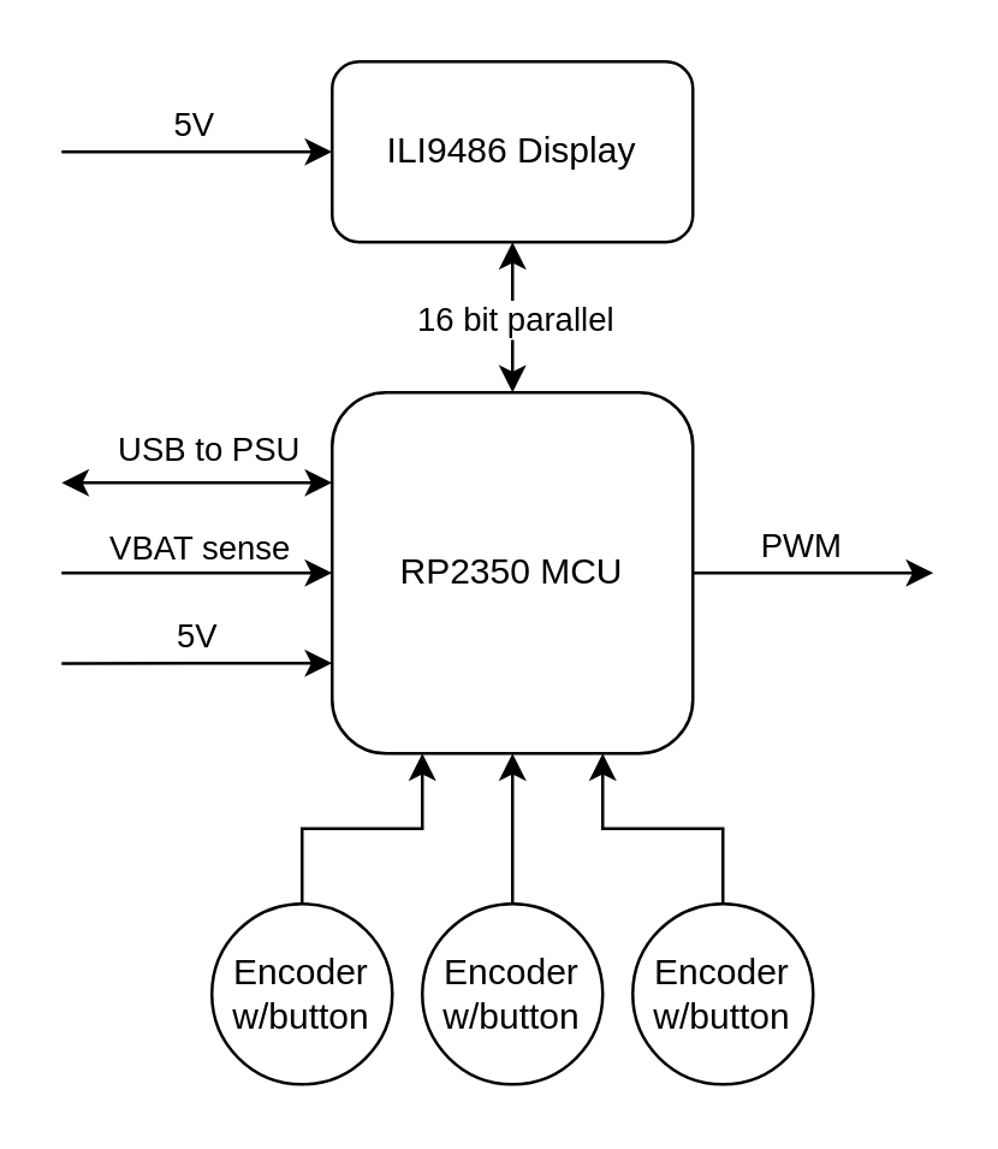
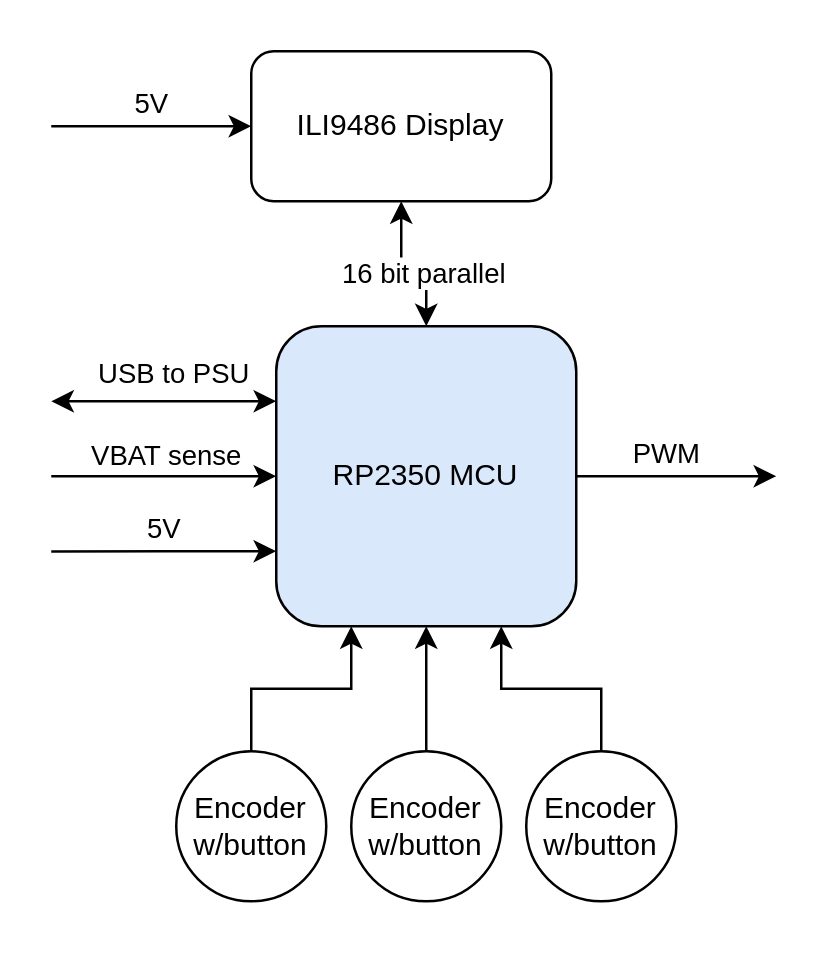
- <mxCell id="4" value="ILI9486 Display" style="rounded=1;whiteSpace=wrap;html=1;" vertex="1" parent="1"><mxGeometry x="110" y="20" width="120" height="60" as="geometry" /></mxCell>
+ <mxCell id="4" value="ILI9486 Display" style="rounded=1;whiteSpace=wrap;html=1;" vertex="1" parent="1"><mxGeometry x="100" y="20" width="120" height="60" as="geometry" /></mxCell>
- <mxCell id="15" value="RP2350 MCU" style="rounded=1;whiteSpace=wrap;html=1;" vertex="1" parent="1"><mxGeometry x="110" y="130" width="120" height="120" as="geometry" /></mxCell>
+ <mxCell id="15" value="RP2350 MCU" style="rounded=1;whiteSpace=wrap;html=1;fillColor=#dae8fc;" vertex="1" parent="1"><mxGeometry x="110" y="130" width="120" height="120" as="geometry" /></mxCell>
